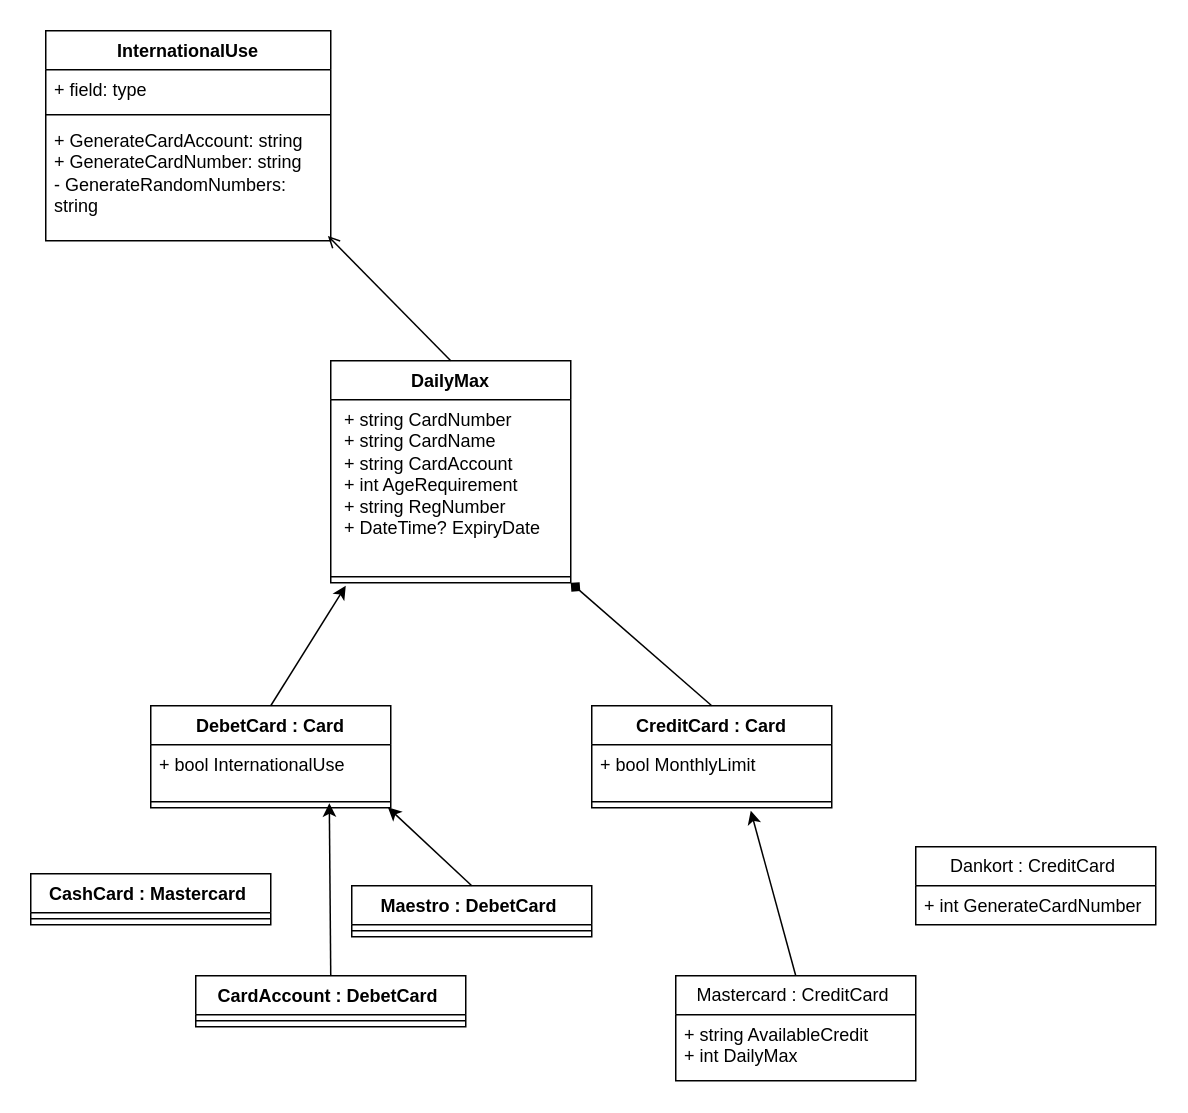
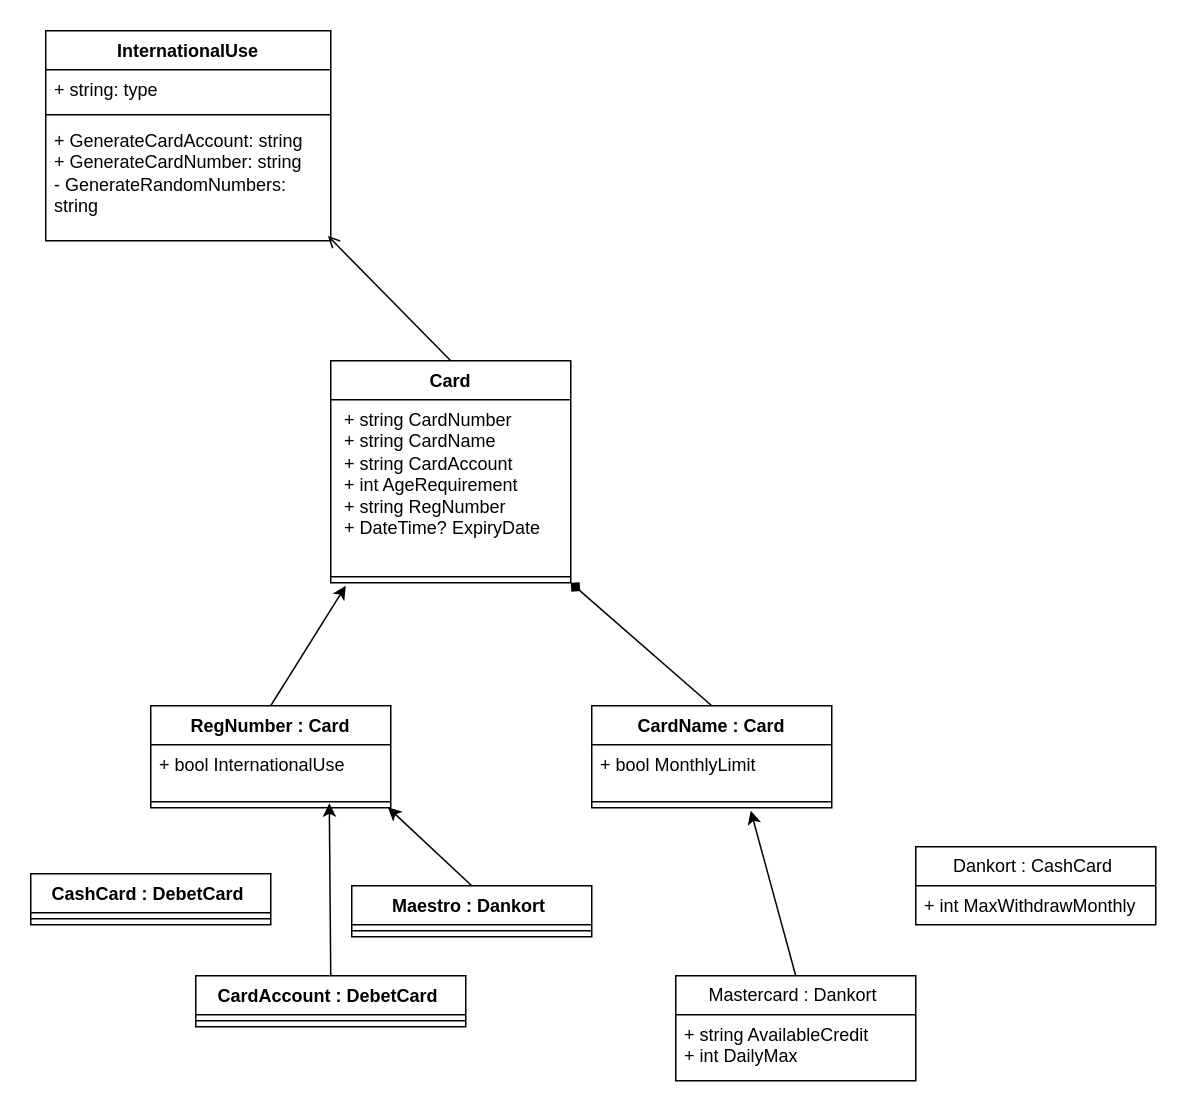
- <mxCell id="3" value="+ field: type" style="text;strokeColor=none;fillColor=none;align=left;verticalAlign=top;spacingLeft=4;spacingRight=4;overflow=hidden;rotatable=0;points=[[0,0.5],[1,0.5]];portConstraint=eastwest;whiteSpace=wrap;html=1;" vertex="1" parent="2"><mxGeometry y="26" width="190" height="26" as="geometry" /></mxCell>
+ <mxCell id="3" value="+ string: type" style="text;strokeColor=none;fillColor=none;align=left;verticalAlign=top;spacingLeft=4;spacingRight=4;overflow=hidden;rotatable=0;points=[[0,0.5],[1,0.5]];portConstraint=eastwest;whiteSpace=wrap;html=1;" vertex="1" parent="2"><mxGeometry y="26" width="190" height="26" as="geometry" /></mxCell>
- <mxCell id="6" value="DailyMax" style="swimlane;fontStyle=1;align=center;verticalAlign=top;childLayout=stackLayout;horizontal=1;startSize=26;horizontalStack=0;resizeParent=1;resizeParentMax=0;resizeLast=0;collapsible=1;marginBottom=0;whiteSpace=wrap;html=1;" vertex="1" parent="1"><mxGeometry x="220" y="240" width="160" height="148" as="geometry" /></mxCell>
+ <mxCell id="6" value="Card" style="swimlane;fontStyle=1;align=center;verticalAlign=top;childLayout=stackLayout;horizontal=1;startSize=26;horizontalStack=0;resizeParent=1;resizeParentMax=0;resizeLast=0;collapsible=1;marginBottom=0;whiteSpace=wrap;html=1;" vertex="1" parent="1"><mxGeometry x="220" y="240" width="160" height="148" as="geometry" /></mxCell>
- <mxCell id="9" value="DebetCard : Card" style="swimlane;fontStyle=1;align=center;verticalAlign=top;childLayout=stackLayout;horizontal=1;startSize=26;horizontalStack=0;resizeParent=1;resizeParentMax=0;resizeLast=0;collapsible=1;marginBottom=0;whiteSpace=wrap;html=1;" vertex="1" parent="1"><mxGeometry x="100" y="470" width="160" height="68" as="geometry" /></mxCell>
+ <mxCell id="9" value="RegNumber : Card" style="swimlane;fontStyle=1;align=center;verticalAlign=top;childLayout=stackLayout;horizontal=1;startSize=26;horizontalStack=0;resizeParent=1;resizeParentMax=0;resizeLast=0;collapsible=1;marginBottom=0;whiteSpace=wrap;html=1;" vertex="1" parent="1"><mxGeometry x="100" y="470" width="160" height="68" as="geometry" /></mxCell>
- <mxCell id="13" value="CreditCard : Card" style="swimlane;fontStyle=1;align=center;verticalAlign=top;childLayout=stackLayout;horizontal=1;startSize=26;horizontalStack=0;resizeParent=1;resizeParentMax=0;resizeLast=0;collapsible=1;marginBottom=0;whiteSpace=wrap;html=1;" vertex="1" parent="1"><mxGeometry x="394" y="470" width="160" height="68" as="geometry" /></mxCell>
+ <mxCell id="13" value="CardName : Card" style="swimlane;fontStyle=1;align=center;verticalAlign=top;childLayout=stackLayout;horizontal=1;startSize=26;horizontalStack=0;resizeParent=1;resizeParentMax=0;resizeLast=0;collapsible=1;marginBottom=0;whiteSpace=wrap;html=1;" vertex="1" parent="1"><mxGeometry x="394" y="470" width="160" height="68" as="geometry" /></mxCell>
- <mxCell id="23" value="Dankort :&amp;nbsp;CreditCard&amp;nbsp;" style="swimlane;fontStyle=0;childLayout=stackLayout;horizontal=1;startSize=26;fillColor=none;horizontalStack=0;resizeParent=1;resizeParentMax=0;resizeLast=0;collapsible=1;marginBottom=0;whiteSpace=wrap;html=1;" vertex="1" parent="1"><mxGeometry x="610" y="564" width="160" height="52" as="geometry" /></mxCell>
+ <mxCell id="23" value="Dankort :&amp;nbsp;CashCard&amp;nbsp;" style="swimlane;fontStyle=0;childLayout=stackLayout;horizontal=1;startSize=26;fillColor=none;horizontalStack=0;resizeParent=1;resizeParentMax=0;resizeLast=0;collapsible=1;marginBottom=0;whiteSpace=wrap;html=1;" vertex="1" parent="1"><mxGeometry x="610" y="564" width="160" height="52" as="geometry" /></mxCell>
- <mxCell id="17" value="CashCard : Mastercard&amp;nbsp;" style="swimlane;fontStyle=1;align=center;verticalAlign=top;childLayout=stackLayout;horizontal=1;startSize=26;horizontalStack=0;resizeParent=1;resizeParentMax=0;resizeLast=0;collapsible=1;marginBottom=0;whiteSpace=wrap;html=1;" vertex="1" parent="1"><mxGeometry x="20" y="582" width="160" height="34" as="geometry" /></mxCell>
+ <mxCell id="17" value="CashCard : DebetCard&amp;nbsp;" style="swimlane;fontStyle=1;align=center;verticalAlign=top;childLayout=stackLayout;horizontal=1;startSize=26;horizontalStack=0;resizeParent=1;resizeParentMax=0;resizeLast=0;collapsible=1;marginBottom=0;whiteSpace=wrap;html=1;" vertex="1" parent="1"><mxGeometry x="20" y="582" width="160" height="34" as="geometry" /></mxCell>
- <mxCell id="19" value="Maestro : DebetCard&amp;nbsp;" style="swimlane;fontStyle=1;align=center;verticalAlign=top;childLayout=stackLayout;horizontal=1;startSize=26;horizontalStack=0;resizeParent=1;resizeParentMax=0;resizeLast=0;collapsible=1;marginBottom=0;whiteSpace=wrap;html=1;" vertex="1" parent="1"><mxGeometry x="234" y="590" width="160" height="34" as="geometry" /></mxCell>
+ <mxCell id="19" value="Maestro : Dankort&amp;nbsp;" style="swimlane;fontStyle=1;align=center;verticalAlign=top;childLayout=stackLayout;horizontal=1;startSize=26;horizontalStack=0;resizeParent=1;resizeParentMax=0;resizeLast=0;collapsible=1;marginBottom=0;whiteSpace=wrap;html=1;" vertex="1" parent="1"><mxGeometry x="234" y="590" width="160" height="34" as="geometry" /></mxCell>
- <mxCell id="24" value="+ int GenerateCardNumber" style="text;strokeColor=none;fillColor=none;align=left;verticalAlign=top;spacingLeft=4;spacingRight=4;overflow=hidden;rotatable=0;points=[[0,0.5],[1,0.5]];portConstraint=eastwest;whiteSpace=wrap;html=1;" vertex="1" parent="23"><mxGeometry y="26" width="160" height="26" as="geometry" /></mxCell>
+ <mxCell id="24" value="+ int MaxWithdrawMonthly" style="text;strokeColor=none;fillColor=none;align=left;verticalAlign=top;spacingLeft=4;spacingRight=4;overflow=hidden;rotatable=0;points=[[0,0.5],[1,0.5]];portConstraint=eastwest;whiteSpace=wrap;html=1;" vertex="1" parent="23"><mxGeometry y="26" width="160" height="26" as="geometry" /></mxCell>
- <mxCell id="25" value="Mastercard :&amp;nbsp;CreditCard&amp;nbsp;" style="swimlane;fontStyle=0;childLayout=stackLayout;horizontal=1;startSize=26;fillColor=none;horizontalStack=0;resizeParent=1;resizeParentMax=0;resizeLast=0;collapsible=1;marginBottom=0;whiteSpace=wrap;html=1;" vertex="1" parent="1"><mxGeometry x="450" y="650" width="160" height="70" as="geometry" /></mxCell>
+ <mxCell id="25" value="Mastercard :&amp;nbsp;Dankort&amp;nbsp;" style="swimlane;fontStyle=0;childLayout=stackLayout;horizontal=1;startSize=26;fillColor=none;horizontalStack=0;resizeParent=1;resizeParentMax=0;resizeLast=0;collapsible=1;marginBottom=0;whiteSpace=wrap;html=1;" vertex="1" parent="1"><mxGeometry x="450" y="650" width="160" height="70" as="geometry" /></mxCell>
